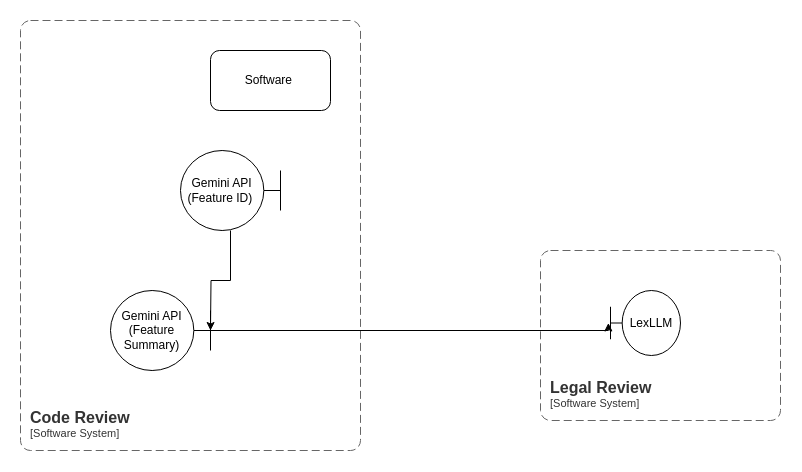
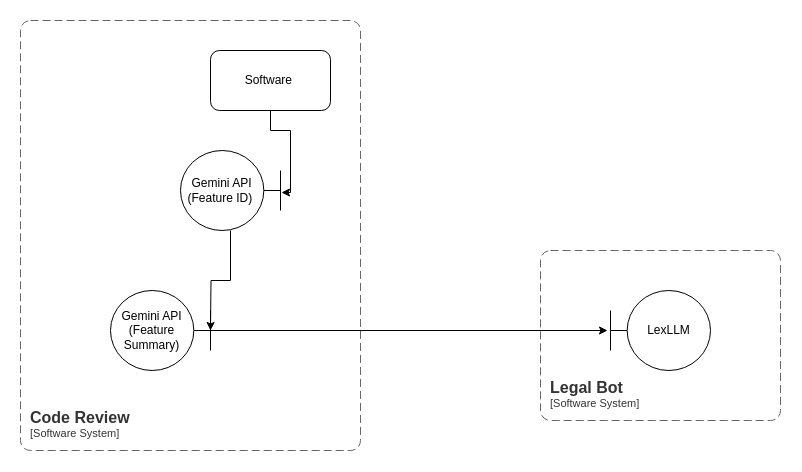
+ <mxCell id="7" style="edgeStyle=orthogonalEdgeStyle;html=1;entryX=-0.01;entryY=0.475;entryDx=0;entryDy=0;entryPerimeter=0;rounded=0;curved=0;" edge="1" parent="1" source="4" target="6"><mxGeometry relative="1" as="geometry" /></mxCell>
- <mxCell id="9" value="LexLLM" style="shape=umlBoundary;whiteSpace=wrap;html=1;direction=east;" vertex="1" parent="1"><mxGeometry x="610" y="290" width="70" height="65" as="geometry" /></mxCell>
+ <mxCell id="9" value="LexLLM" style="shape=umlBoundary;whiteSpace=wrap;html=1;direction=east;" vertex="1" parent="1"><mxGeometry x="610" y="290" width="100" height="80" as="geometry" /></mxCell>
- <mxCell id="3" value="&lt;font style=&quot;font-size: 16px&quot;&gt;&lt;b&gt;&lt;div style=&quot;text-align: left&quot;&gt;Legal Review&lt;/div&gt;&lt;/b&gt;&lt;/font&gt;&lt;div style=&quot;text-align: left&quot;&gt;[Software System]&lt;/div&gt;" style="rounded=1;fontSize=11;whiteSpace=wrap;html=1;dashed=1;arcSize=20;fillColor=none;strokeColor=#666666;fontColor=#333333;labelBackgroundColor=none;align=left;verticalAlign=bottom;labelBorderColor=none;spacingTop=0;spacing=10;dashPattern=8 4;metaEdit=1;rotatable=0;perimeter=rectanglePerimeter;noLabel=0;labelPadding=0;allowArrows=0;connectable=0;expand=0;recursiveResize=0;editable=1;pointerEvents=0;absoluteArcSize=1;points=[[0.25,0,0],[0.5,0,0],[0.75,0,0],[1,0.25,0],[1,0.5,0],[1,0.75,0],[0.75,1,0],[0.5,1,0],[0.25,1,0],[0,0.75,0],[0,0.5,0],[0,0.25,0]];" vertex="1" parent="1"><mxGeometry x="540" y="250" width="240" height="170" as="geometry" /></mxCell>
+ <mxCell id="3" value="&lt;font style=&quot;font-size: 16px&quot;&gt;&lt;b&gt;&lt;div style=&quot;text-align: left&quot;&gt;Legal Bot&lt;/div&gt;&lt;/b&gt;&lt;/font&gt;&lt;div style=&quot;text-align: left&quot;&gt;[Software System]&lt;/div&gt;" style="rounded=1;fontSize=11;whiteSpace=wrap;html=1;dashed=1;arcSize=20;fillColor=none;strokeColor=#666666;fontColor=#333333;labelBackgroundColor=none;align=left;verticalAlign=bottom;labelBorderColor=none;spacingTop=0;spacing=10;dashPattern=8 4;metaEdit=1;rotatable=0;perimeter=rectanglePerimeter;noLabel=0;labelPadding=0;allowArrows=0;connectable=0;expand=0;recursiveResize=0;editable=1;pointerEvents=0;absoluteArcSize=1;points=[[0.25,0,0],[0.5,0,0],[0.75,0,0],[1,0.25,0],[1,0.5,0],[1,0.75,0],[0.75,1,0],[0.5,1,0],[0.25,1,0],[0,0.75,0],[0,0.5,0],[0,0.25,0]];" vertex="1" parent="1"><mxGeometry x="540" y="250" width="240" height="170" as="geometry" /></mxCell>
